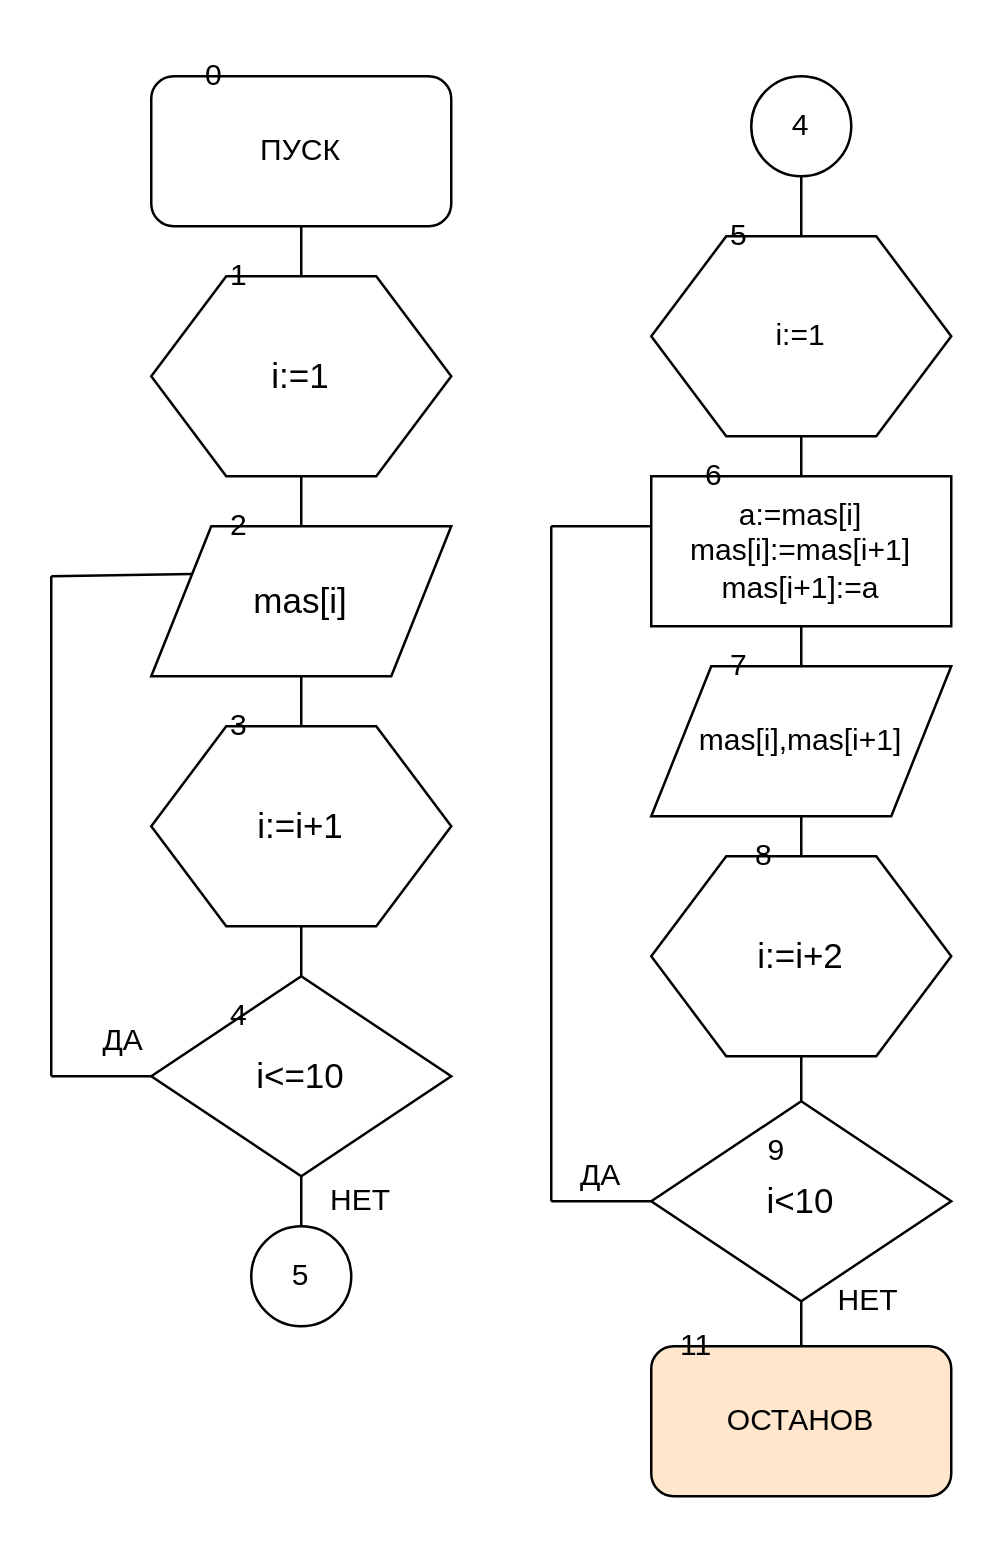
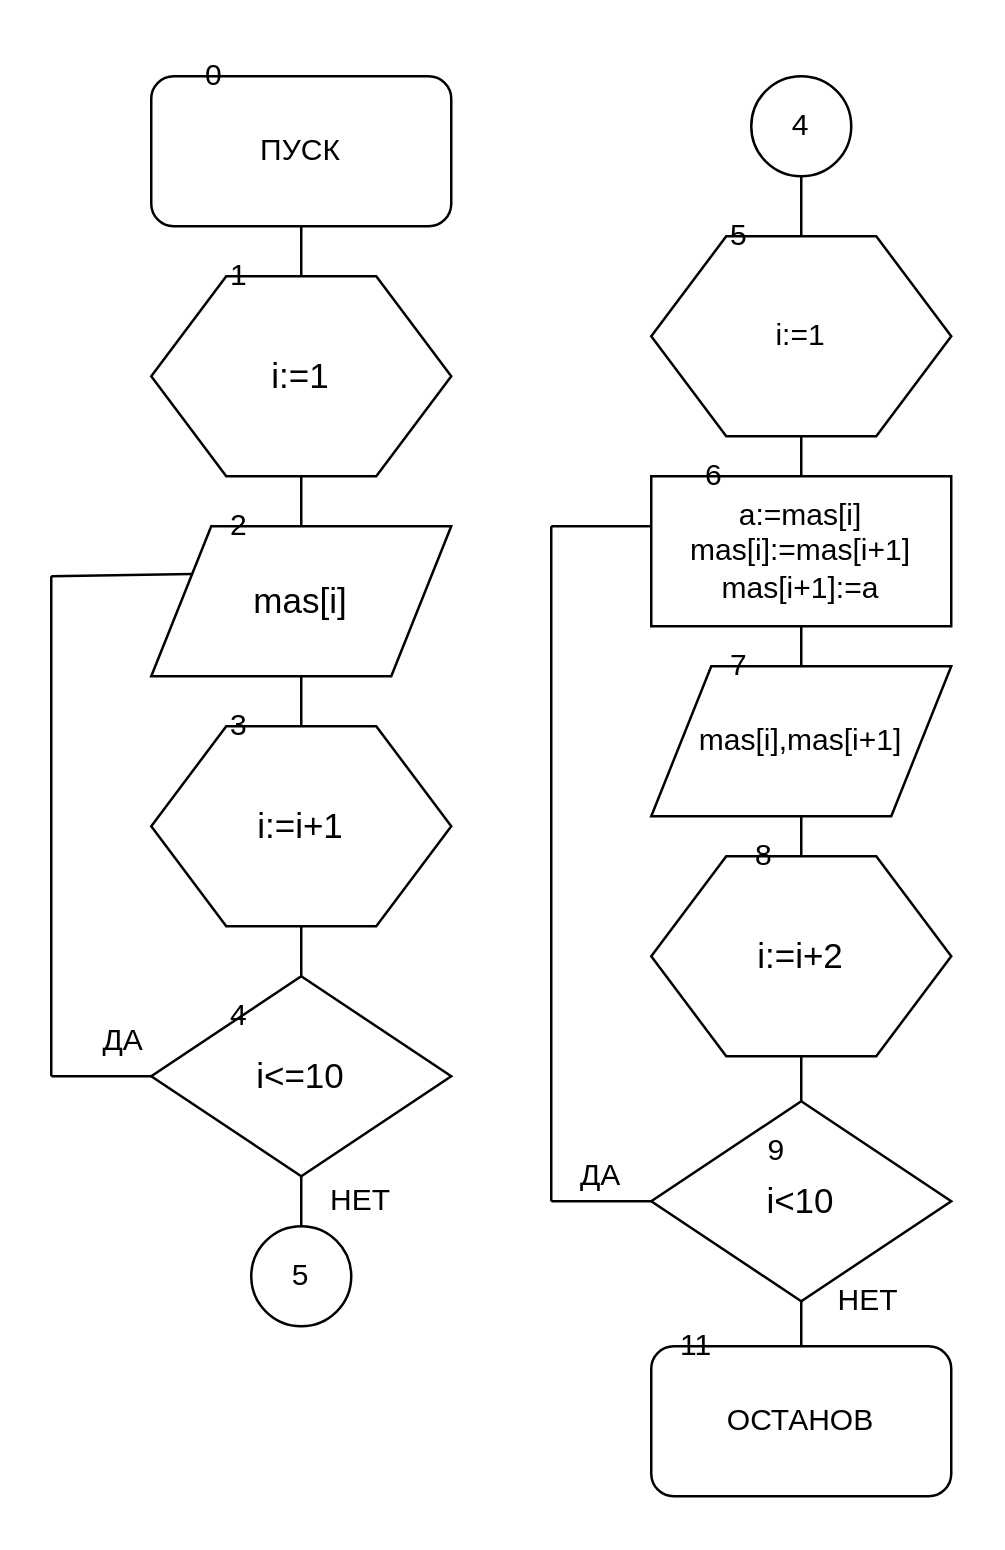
- <mxCell id="5" value="ОСТАНОВ" style="rounded=1;whiteSpace=wrap;html=1;fillColor=#ffe6cc;" vertex="1" parent="1"><mxGeometry x="260" y="538" width="120" height="60" as="geometry" /></mxCell>
+ <mxCell id="5" value="ОСТАНОВ" style="rounded=1;whiteSpace=wrap;html=1;" vertex="1" parent="1"><mxGeometry x="260" y="538" width="120" height="60" as="geometry" /></mxCell>
